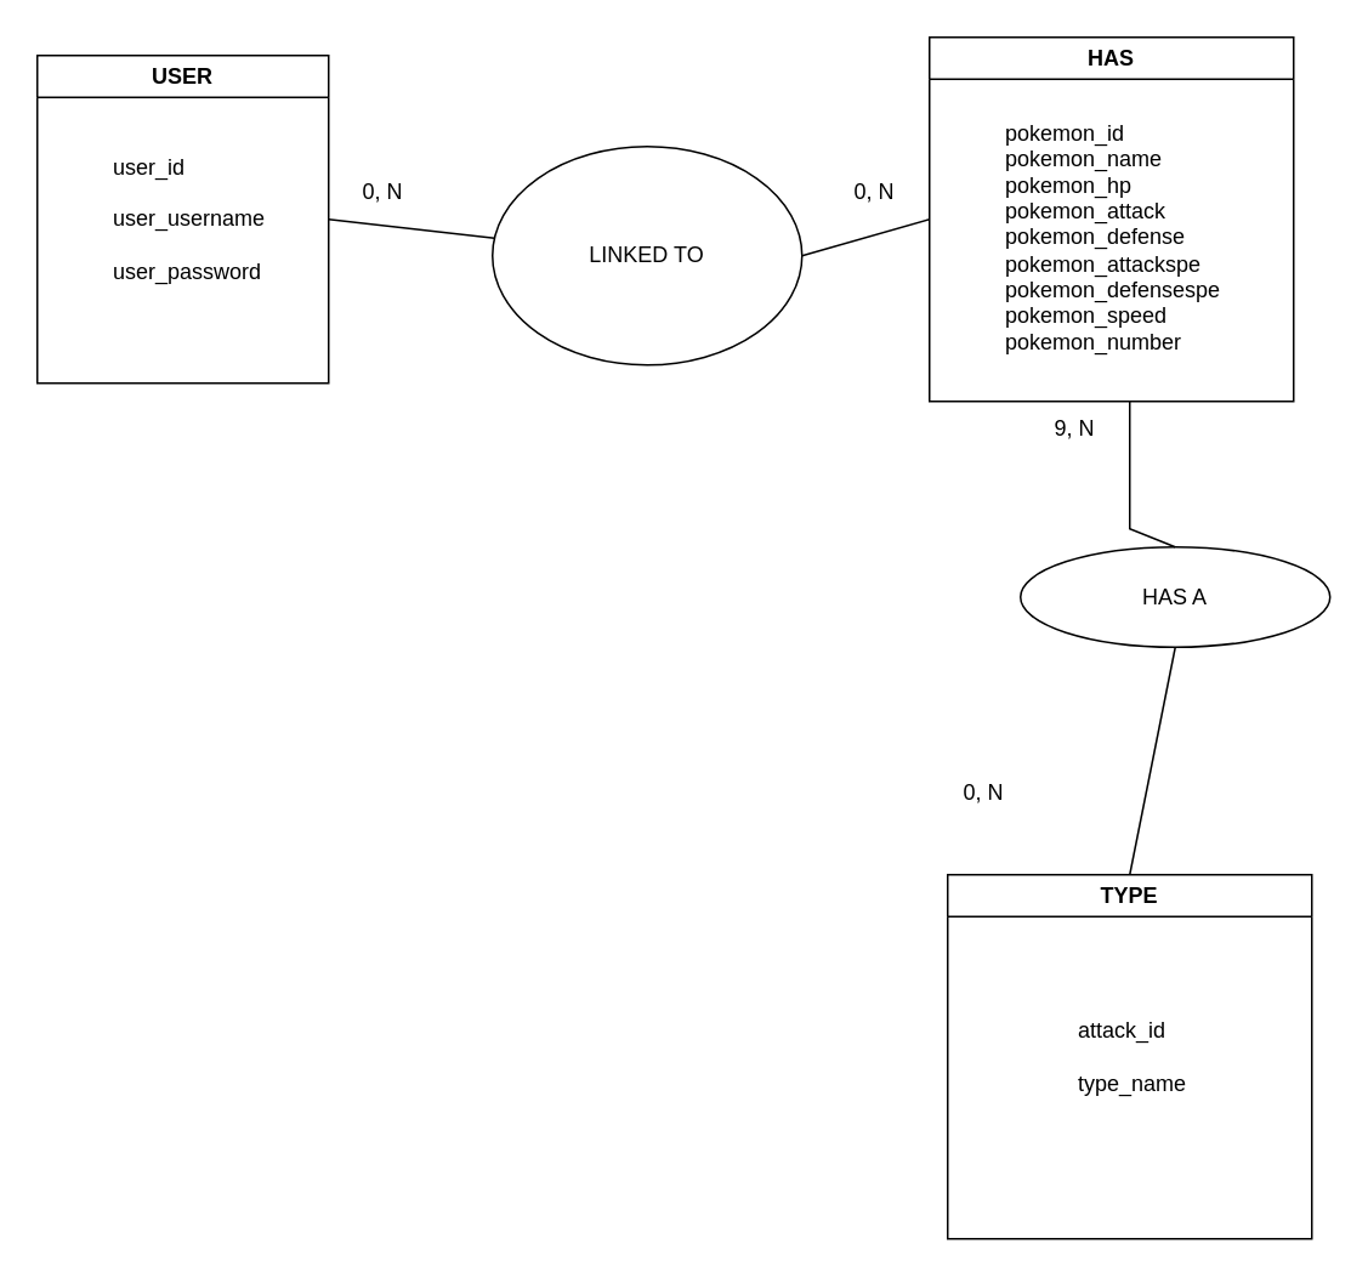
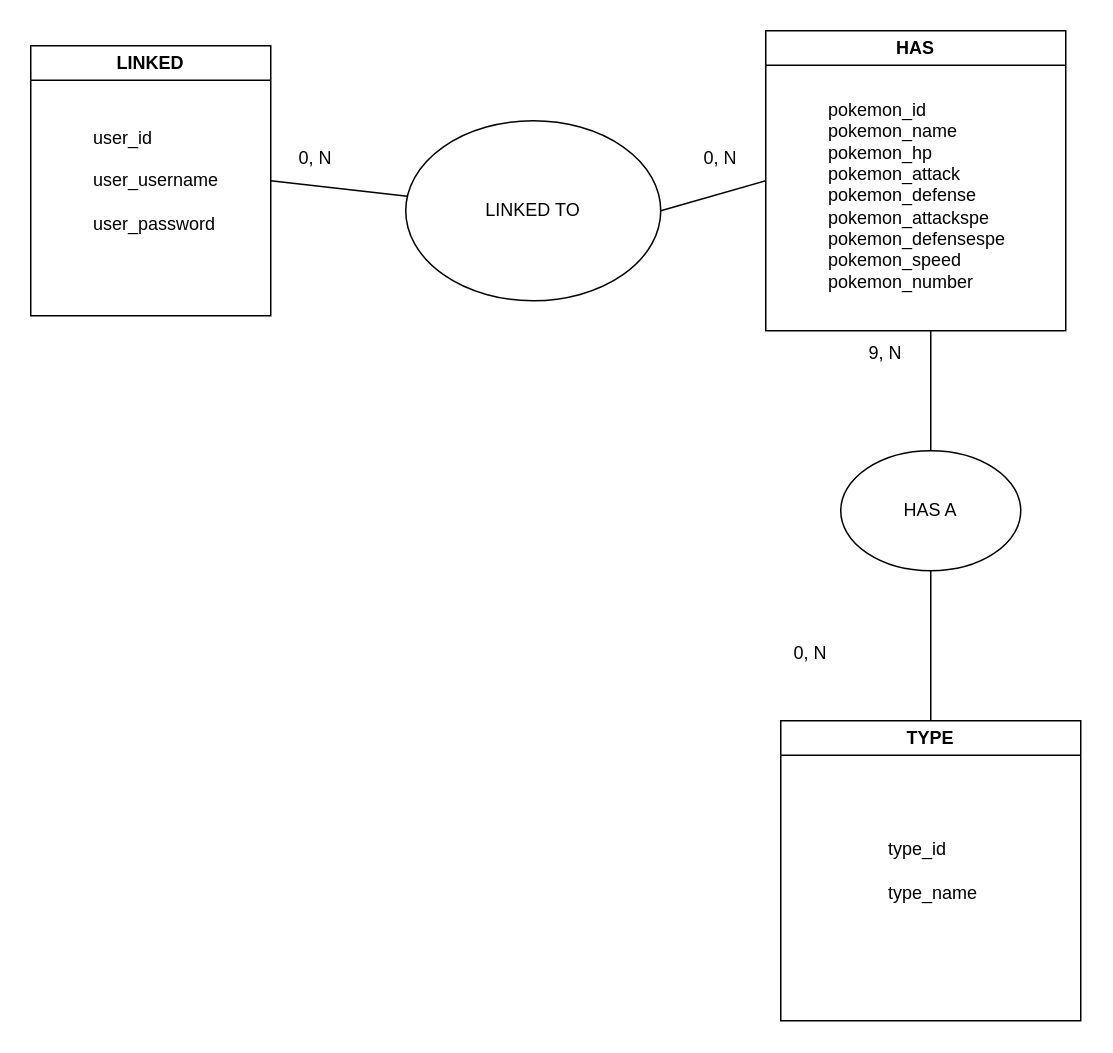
- <mxCell id="12" value="USER" style="swimlane;whiteSpace=wrap;html=1;" vertex="1" parent="1"><mxGeometry x="20" y="30" width="160" height="180" as="geometry" /></mxCell>
+ <mxCell id="12" value="LINKED" style="swimlane;whiteSpace=wrap;html=1;" vertex="1" parent="1"><mxGeometry x="20" y="30" width="160" height="180" as="geometry" /></mxCell>
- <mxCell id="5" value="HAS A" style="ellipse;whiteSpace=wrap;html=1;" vertex="1" parent="1"><mxGeometry x="560" y="300" width="170" height="55" as="geometry" /></mxCell>
+ <mxCell id="5" value="HAS A" style="ellipse;whiteSpace=wrap;html=1;" vertex="1" parent="1"><mxGeometry x="560" y="300" width="120" height="80" as="geometry" /></mxCell>
- <mxCell id="17" value="attack_id&lt;br&gt;&lt;br&gt;&lt;div style=&quot;&quot;&gt;&lt;span style=&quot;background-color: initial;&quot;&gt;type_name&lt;/span&gt;&lt;/div&gt;" style="text;html=1;align=left;verticalAlign=middle;resizable=0;points=[];autosize=1;strokeColor=none;fillColor=none;" vertex="1" parent="16"><mxGeometry x="70" y="70" width="80" height="60" as="geometry" /></mxCell>
+ <mxCell id="17" value="type_id&lt;br&gt;&lt;br&gt;&lt;div style=&quot;&quot;&gt;&lt;span style=&quot;background-color: initial;&quot;&gt;type_name&lt;/span&gt;&lt;/div&gt;" style="text;html=1;align=left;verticalAlign=middle;resizable=0;points=[];autosize=1;strokeColor=none;fillColor=none;" vertex="1" parent="16"><mxGeometry x="70" y="70" width="80" height="60" as="geometry" /></mxCell>
